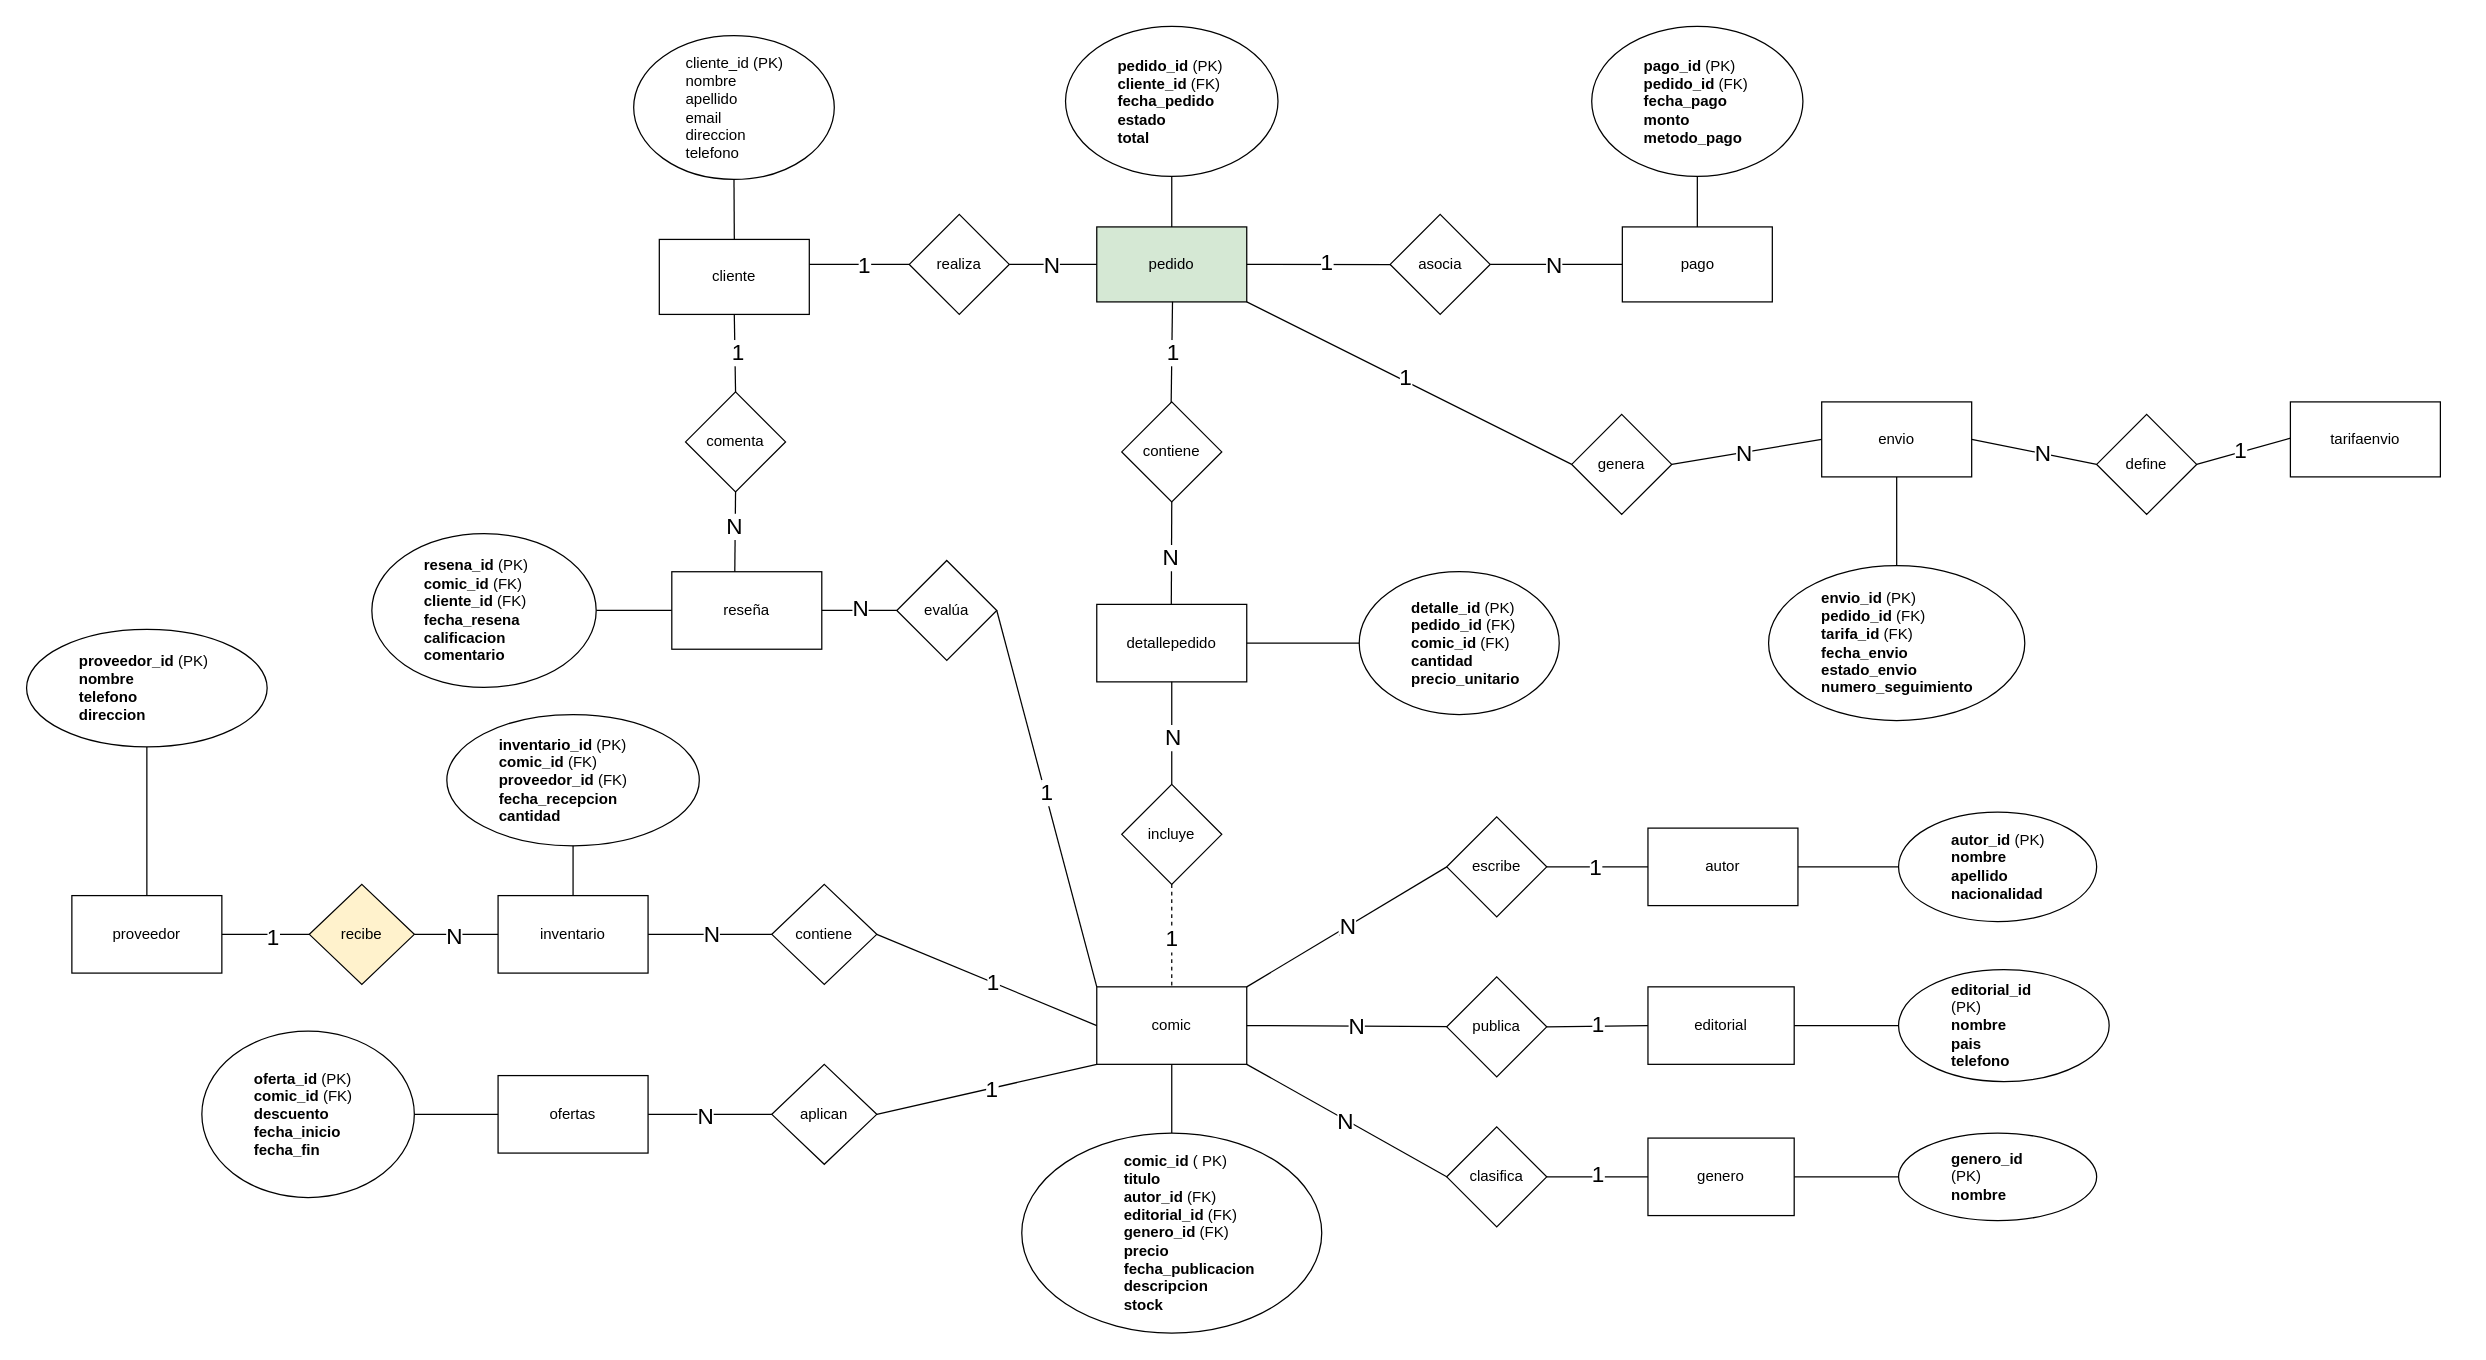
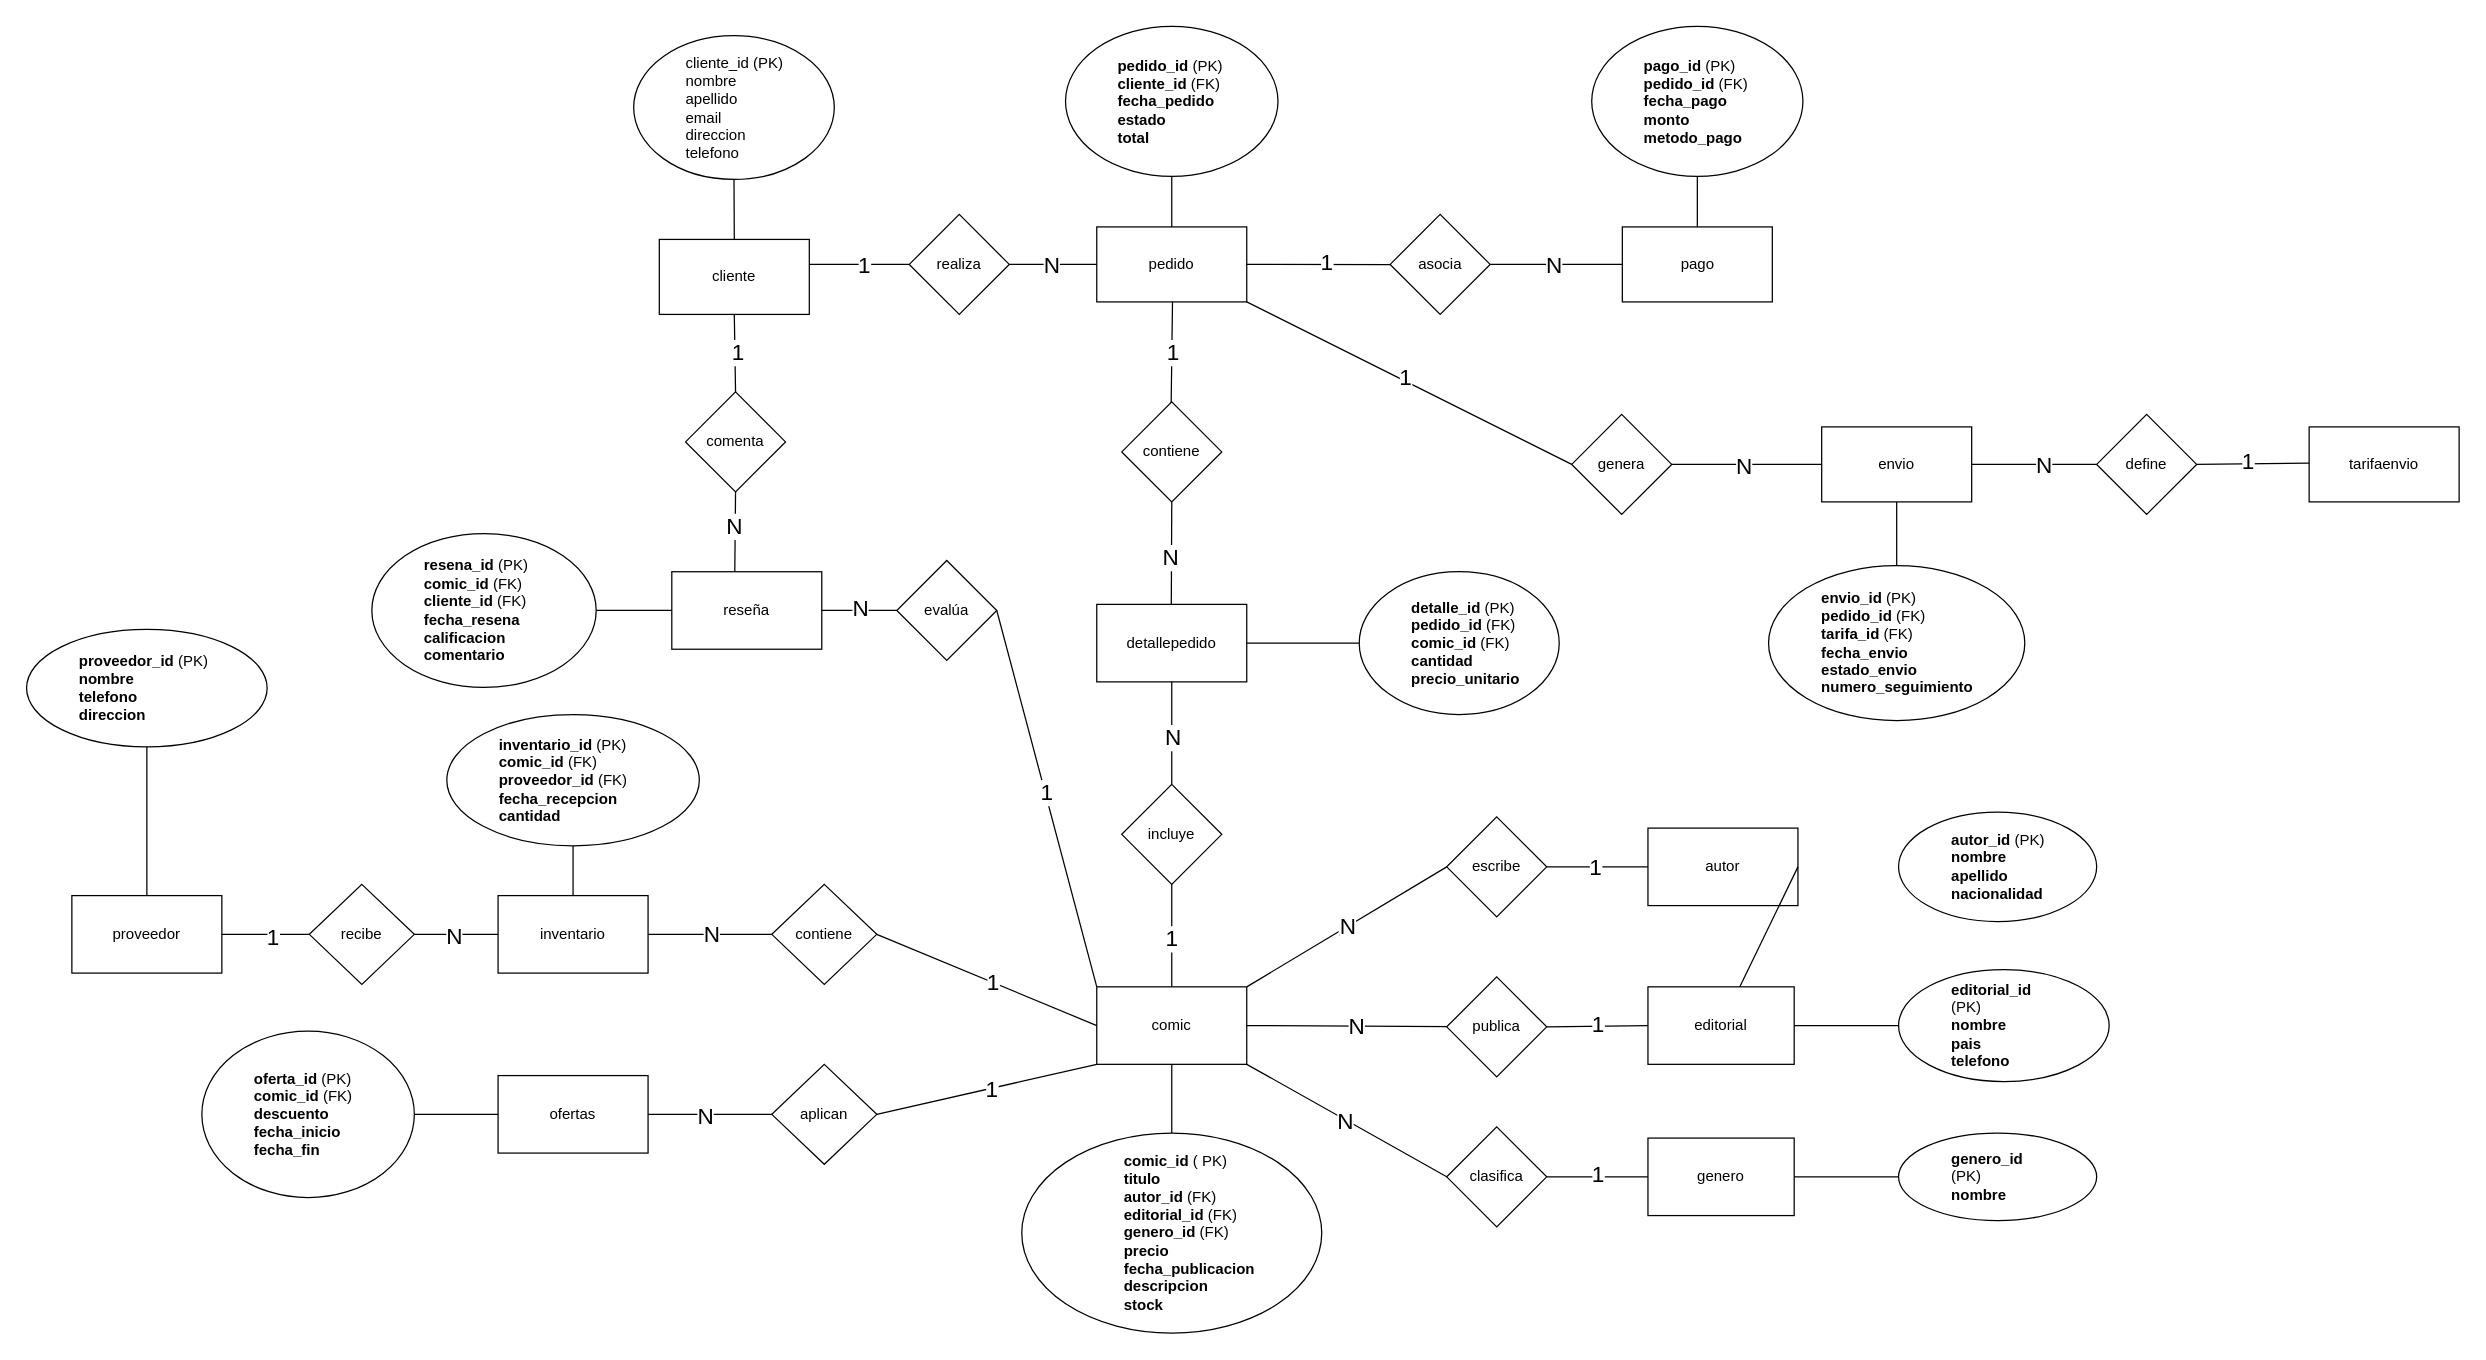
- <mxCell id="2" value="pedido" style="whiteSpace=wrap;html=1;fillColor=#d5e8d4;" parent="1" vertex="1"><mxGeometry x="877" y="181" width="120" height="60" as="geometry" /></mxCell>
+ <mxCell id="2" value="pedido" style="whiteSpace=wrap;html=1;" parent="1" vertex="1"><mxGeometry x="877" y="181" width="120" height="60" as="geometry" /></mxCell>
- <mxCell id="80" value="envio" style="whiteSpace=wrap;html=1;" parent="1" vertex="1"><mxGeometry x="1457" y="321" width="120" height="60" as="geometry" /></mxCell>
+ <mxCell id="80" value="envio" style="whiteSpace=wrap;html=1;" parent="1" vertex="1"><mxGeometry x="1457" y="341" width="120" height="60" as="geometry" /></mxCell>
- <mxCell id="86" value="tarifaenvio" style="whiteSpace=wrap;html=1;" parent="1" vertex="1"><mxGeometry x="1832" y="321" width="120" height="60" as="geometry" /></mxCell>
+ <mxCell id="86" value="tarifaenvio" style="whiteSpace=wrap;html=1;" parent="1" vertex="1"><mxGeometry x="1847" y="341" width="120" height="60" as="geometry" /></mxCell>
- <mxCell id="97" value="" style="endArrow=none;html=1;rounded=0;exitX=1;exitY=0.5;exitDx=0;exitDy=0;entryX=0;entryY=0.5;entryDx=0;entryDy=0;" parent="1" source="31" target="98" edge="1"><mxGeometry width="50" height="50" relative="1" as="geometry"><mxPoint x="1417" y="710.81" as="sourcePoint" /><mxPoint x="1497" y="710.81" as="targetPoint" /></mxGeometry></mxCell>
+ <mxCell id="97" value="" style="endArrow=none;html=1;rounded=0;exitX=1;exitY=0.5;exitDx=0;exitDy=0;" parent="1" source="31" target="39" edge="1"><mxGeometry width="50" height="50" relative="1" as="geometry"><mxPoint x="1417" y="710.81" as="sourcePoint" /><mxPoint x="1497" y="710.81" as="targetPoint" /></mxGeometry></mxCell>
- <mxCell id="24" value="" style="endArrow=none;html=1;rounded=0;entryX=0.5;entryY=0;entryDx=0;entryDy=0;exitX=0.5;exitY=1;exitDx=0;exitDy=0;dashed=1;" parent="1" source="23" target="26" edge="1"><mxGeometry width="50" height="50" relative="1" as="geometry"><mxPoint x="947" y="711" as="sourcePoint" /><mxPoint x="937" y="789" as="targetPoint" /></mxGeometry></mxCell>
+ <mxCell id="24" value="" style="endArrow=none;html=1;rounded=0;entryX=0.5;entryY=0;entryDx=0;entryDy=0;exitX=0.5;exitY=1;exitDx=0;exitDy=0;" parent="1" source="23" target="26" edge="1"><mxGeometry width="50" height="50" relative="1" as="geometry"><mxPoint x="947" y="711" as="sourcePoint" /><mxPoint x="937" y="789" as="targetPoint" /></mxGeometry></mxCell>
- <mxCell id="54" value="recibe" style="rhombus;whiteSpace=wrap;html=1;fillColor=#fff2cc;" parent="1" vertex="1"><mxGeometry x="247" y="707" width="84" height="80" as="geometry" /></mxCell>
+ <mxCell id="54" value="recibe" style="rhombus;whiteSpace=wrap;html=1;" parent="1" vertex="1"><mxGeometry x="247" y="707" width="84" height="80" as="geometry" /></mxCell>
